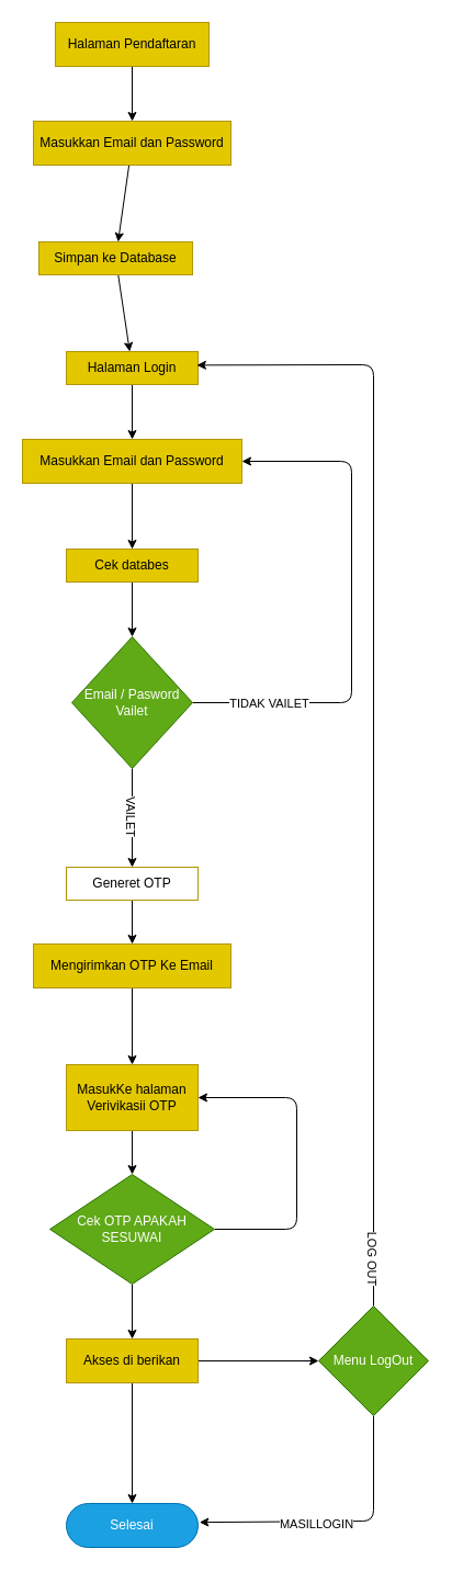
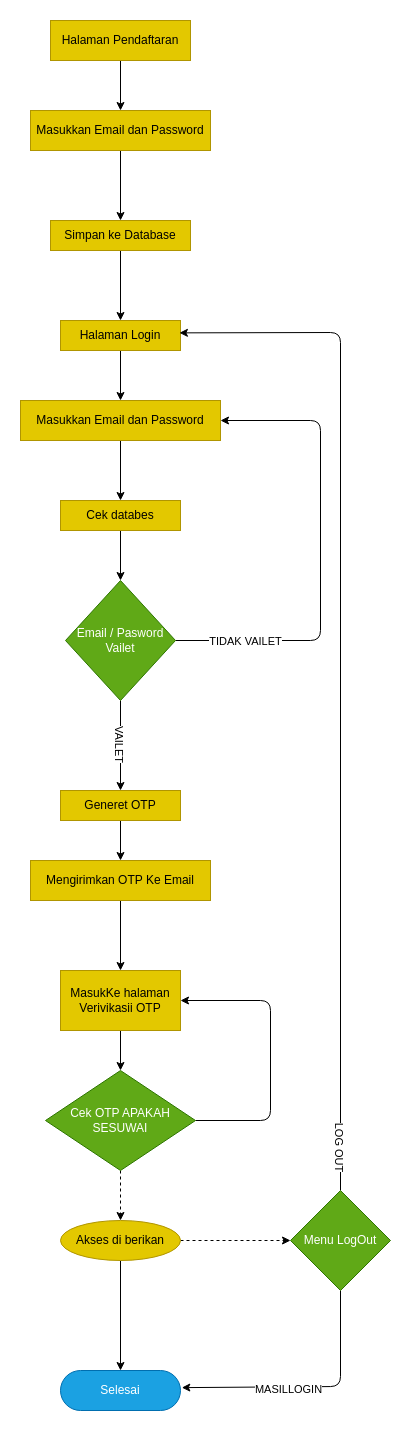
- <mxCell id="7" value="Simpan ke Database" style="rounded=0;whiteSpace=wrap;html=1;labelBorderColor=none;fillColor=#e3c800;fontColor=#000000;strokeColor=#B09500;" parent="1" vertex="1"><mxGeometry x="35" y="220" width="140" height="30" as="geometry" /></mxCell>
+ <mxCell id="7" value="Simpan ke Database" style="rounded=0;whiteSpace=wrap;html=1;labelBorderColor=none;fillColor=#e3c800;fontColor=#000000;strokeColor=#B09500;" parent="1" vertex="1"><mxGeometry x="50" y="220" width="140" height="30" as="geometry" /></mxCell>
- <mxCell id="20" value="Generet OTP" style="rounded=0;whiteSpace=wrap;html=1;labelBorderColor=none;fillColor=#ffffff;fontColor=#000000;strokeColor=#B09500;" parent="1" vertex="1"><mxGeometry x="60" y="790" width="120" height="30" as="geometry" /></mxCell>
+ <mxCell id="20" value="Generet OTP" style="rounded=0;whiteSpace=wrap;html=1;labelBorderColor=none;fillColor=#e3c800;fontColor=#000000;strokeColor=#B09500;" parent="1" vertex="1"><mxGeometry x="60" y="790" width="120" height="30" as="geometry" /></mxCell>
- <mxCell id="26" value="" style="edgeStyle=none;html=1;labelBorderColor=none;" parent="1" source="27" target="30" edge="1"><mxGeometry relative="1" as="geometry" /></mxCell>
+ <mxCell id="26" value="" style="edgeStyle=none;html=1;labelBorderColor=none;dashed=1;" parent="1" source="27" target="30" edge="1"><mxGeometry relative="1" as="geometry" /></mxCell>
- <mxCell id="30" value="Akses di berikan" style="rounded=0;whiteSpace=wrap;html=1;labelBorderColor=none;fillColor=#e3c800;fontColor=#000000;strokeColor=#B09500;" parent="1" vertex="1"><mxGeometry x="60" y="1220" width="120" height="40" as="geometry" /></mxCell>
+ <mxCell id="30" value="Akses di berikan" style="ellipse;whiteSpace=wrap;html=1;labelBorderColor=none;fillColor=#e3c800;fontColor=#000000;strokeColor=#B09500;" parent="1" vertex="1"><mxGeometry x="60" y="1220" width="120" height="40" as="geometry" /></mxCell>
- <mxCell id="28" value="" style="edgeStyle=none;html=1;labelBorderColor=none;" parent="1" source="30" target="35" edge="1"><mxGeometry relative="1" as="geometry" /></mxCell>
+ <mxCell id="28" value="" style="edgeStyle=none;html=1;labelBorderColor=none;dashed=1;" parent="1" source="30" target="35" edge="1"><mxGeometry relative="1" as="geometry" /></mxCell>
